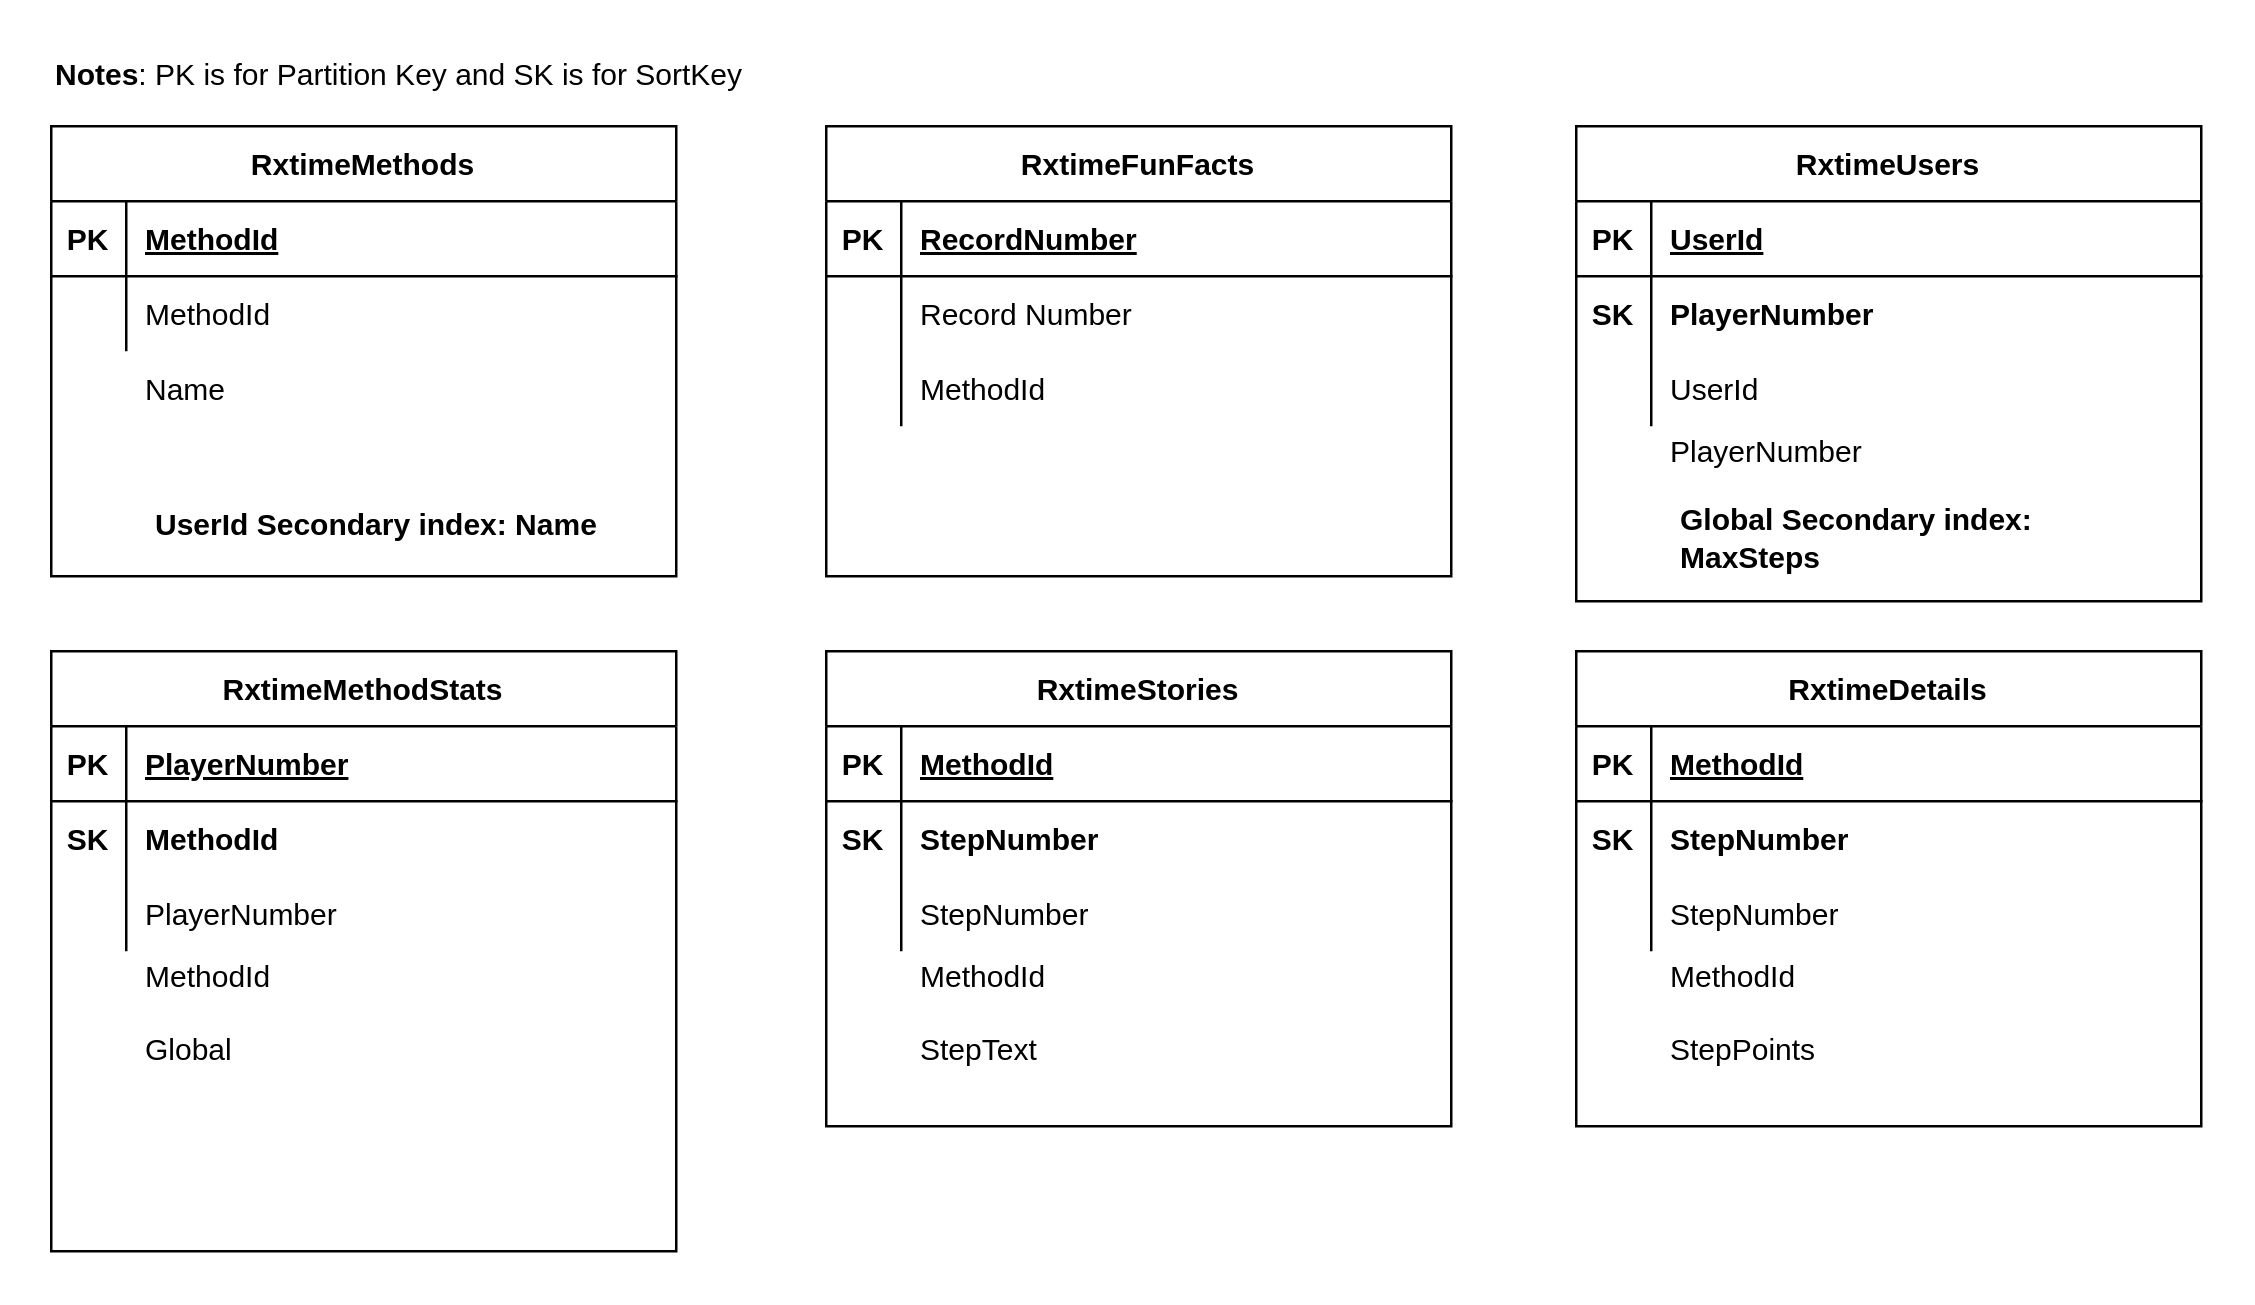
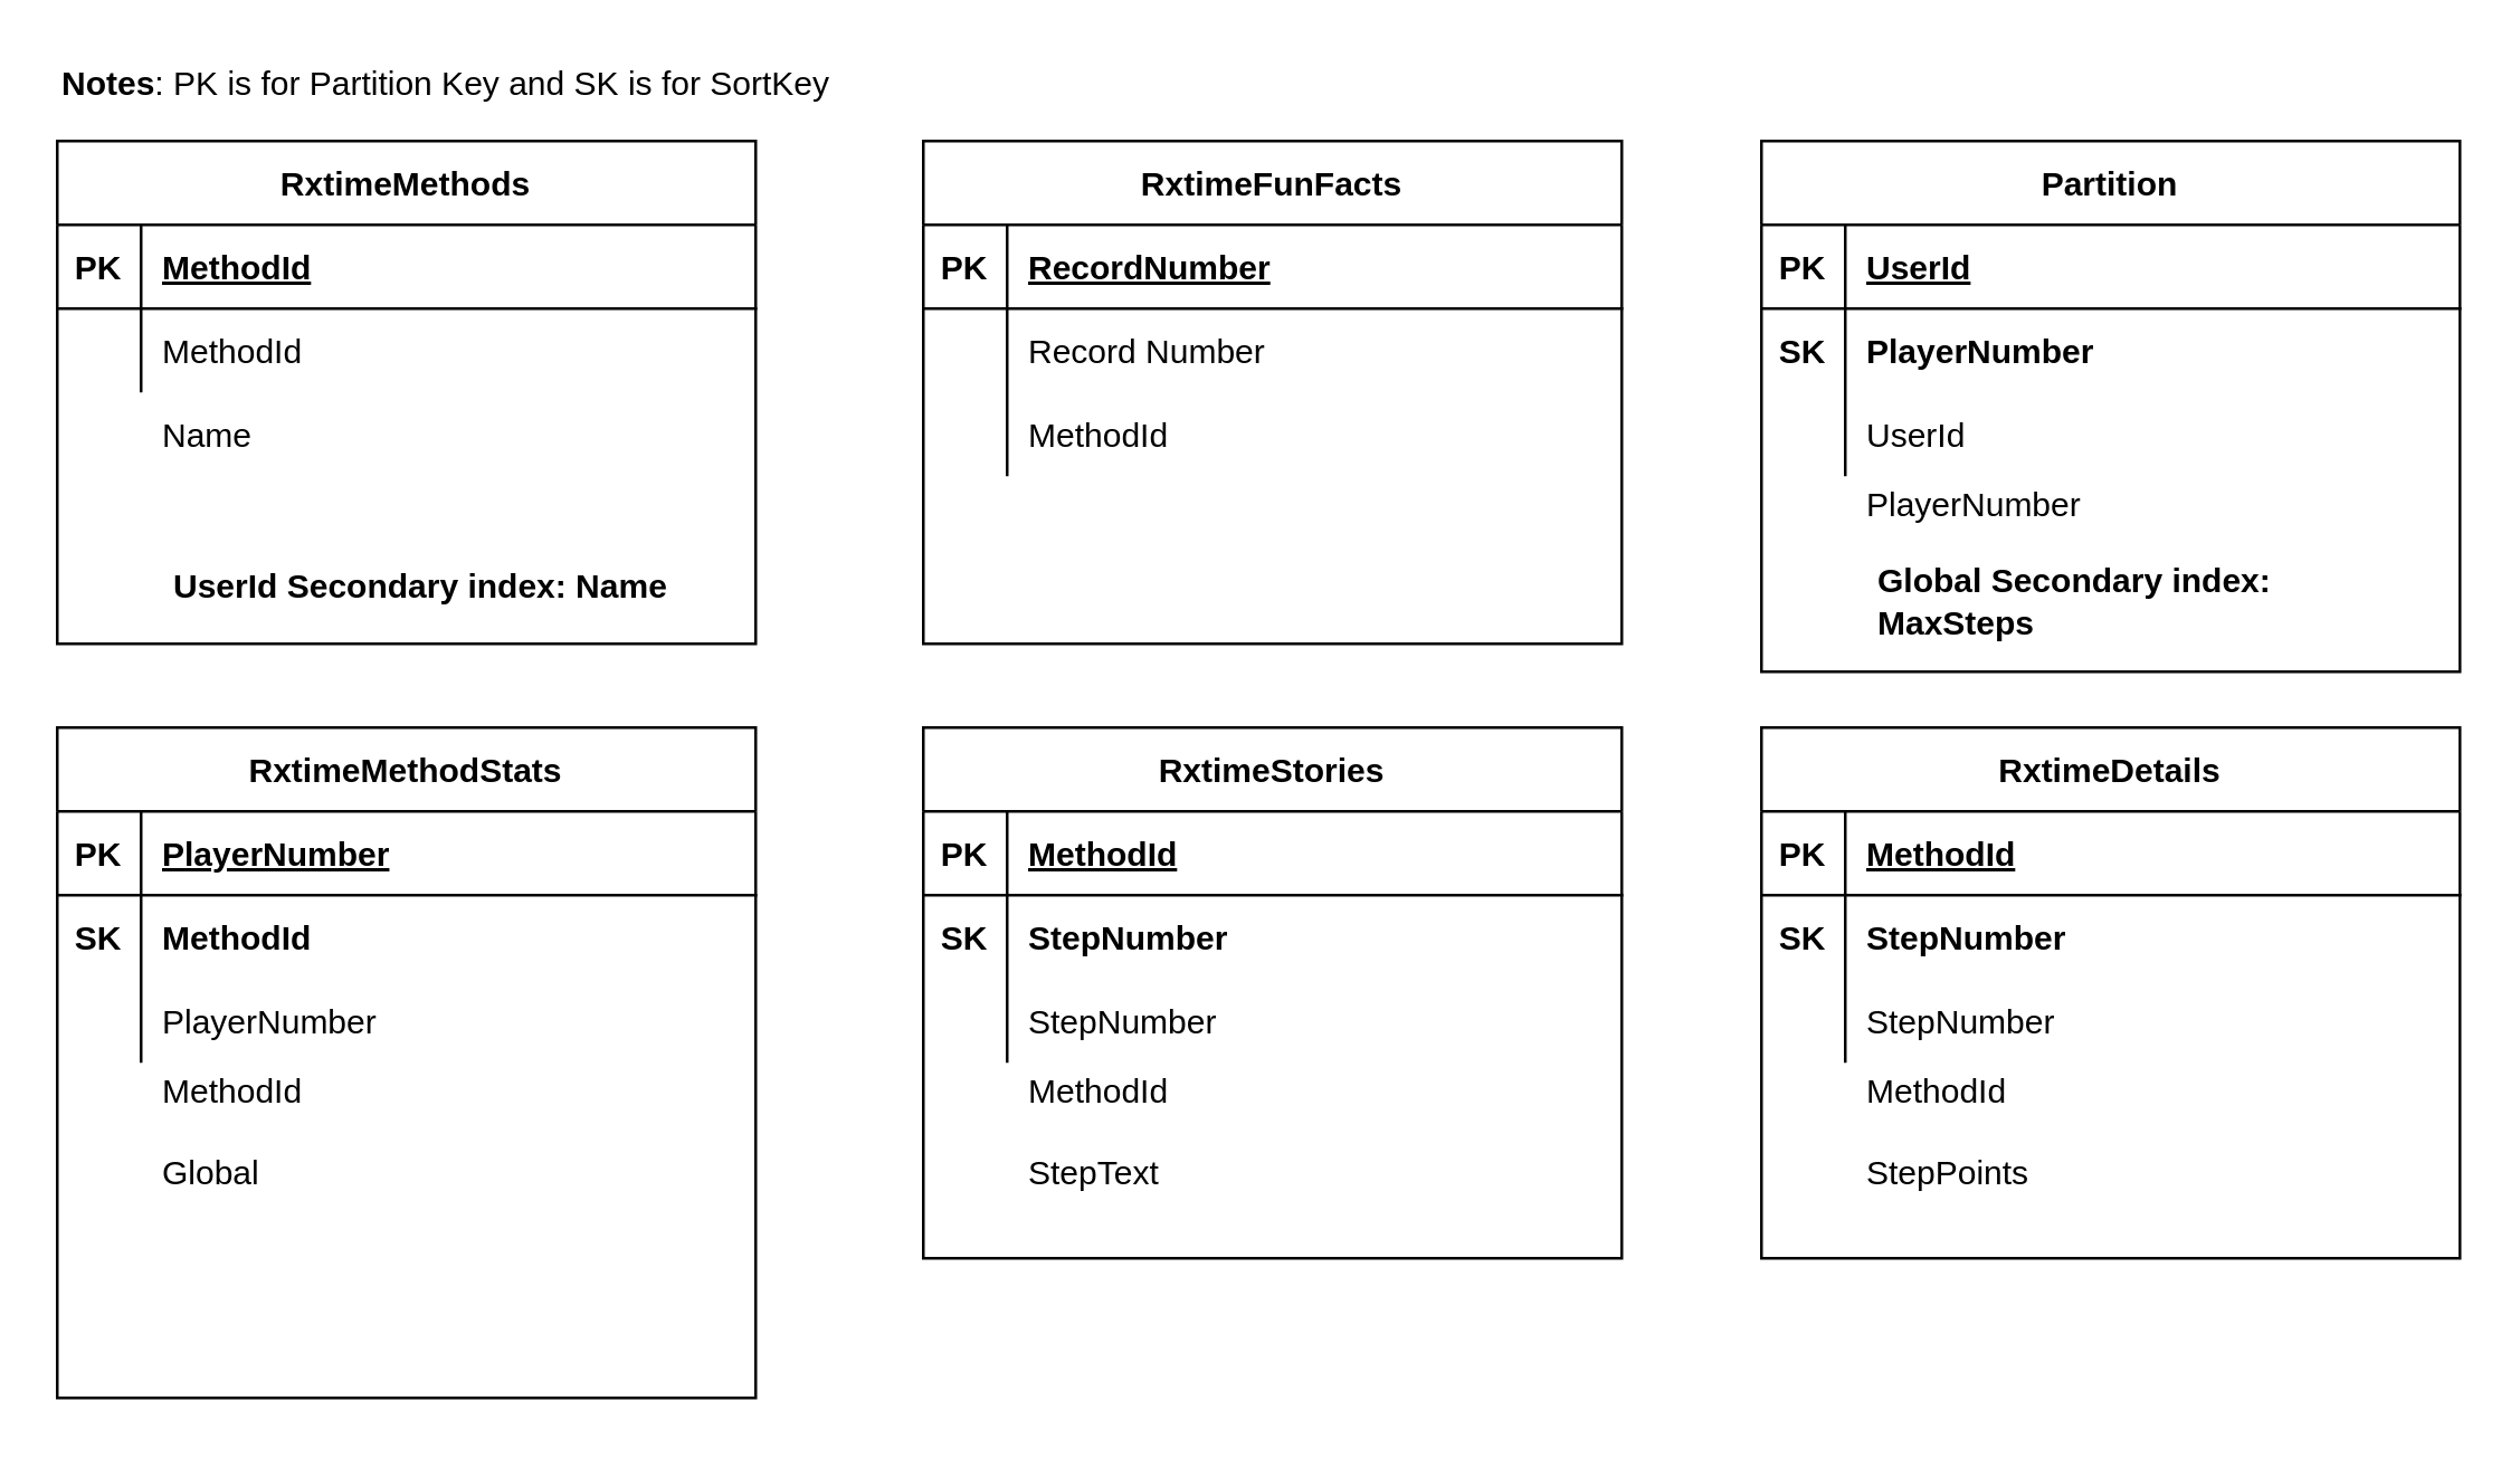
- <mxCell id="69" value="RxtimeUsers" style="shape=table;startSize=30;container=1;collapsible=1;childLayout=tableLayout;fixedRows=1;rowLines=0;fontStyle=1;align=center;resizeLast=1;" vertex="1" parent="65"><mxGeometry width="250" height="190" as="geometry" /></mxCell>
+ <mxCell id="69" value="Partition" style="shape=table;startSize=30;container=1;collapsible=1;childLayout=tableLayout;fixedRows=1;rowLines=0;fontStyle=1;align=center;resizeLast=1;" vertex="1" parent="65"><mxGeometry width="250" height="190" as="geometry" /></mxCell>
